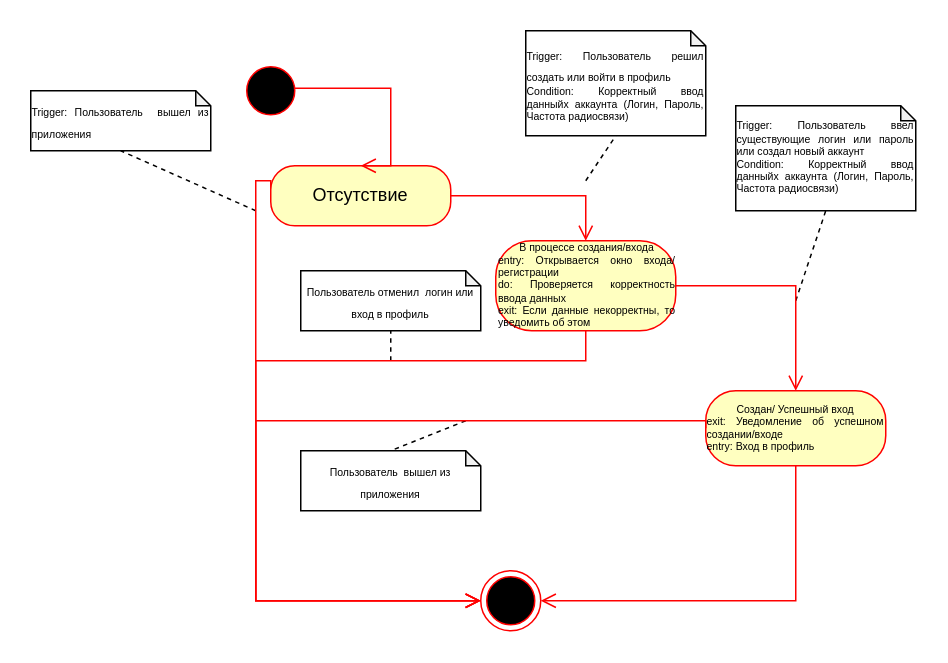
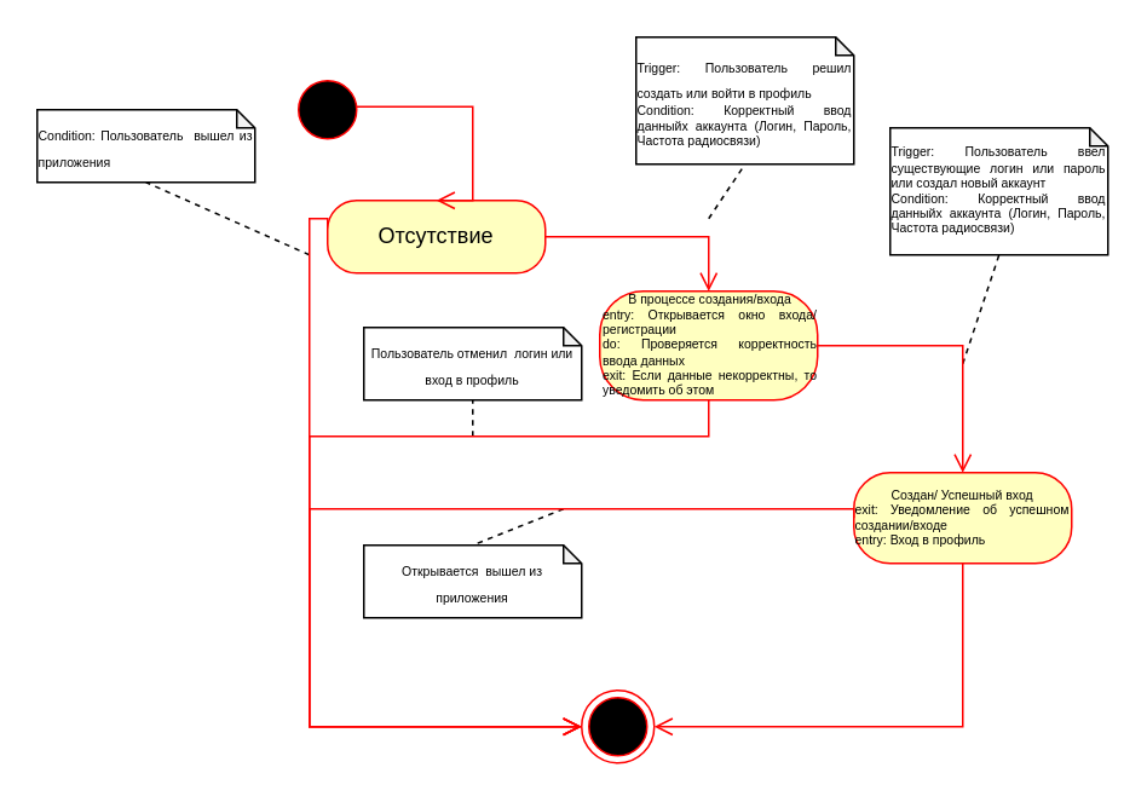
- <mxCell id="2" value="&lt;div style=&quot;text-align: justify;&quot;&gt;&lt;span style=&quot;font-size: 7px; background-color: initial;&quot;&gt;Trigger: Пользователь&amp;nbsp; вышел из приложения&lt;br&gt;&lt;/span&gt;&lt;/div&gt;" style="shape=note;whiteSpace=wrap;html=1;backgroundOutline=1;darkOpacity=0.05;strokeColor=default;align=center;verticalAlign=middle;fontFamily=Helvetica;fontSize=12;fontColor=default;fillColor=default;size=10;" parent="1" vertex="1"><mxGeometry x="20" y="60" width="120" height="40" as="geometry" /></mxCell>
+ <mxCell id="2" value="&lt;div style=&quot;text-align: justify;&quot;&gt;&lt;span style=&quot;font-size: 7px; background-color: initial;&quot;&gt;Condition: Пользователь&amp;nbsp; вышел из приложения&lt;br&gt;&lt;/span&gt;&lt;/div&gt;" style="shape=note;whiteSpace=wrap;html=1;backgroundOutline=1;darkOpacity=0.05;strokeColor=default;align=center;verticalAlign=middle;fontFamily=Helvetica;fontSize=12;fontColor=default;fillColor=default;size=10;" parent="1" vertex="1"><mxGeometry x="20" y="60" width="120" height="40" as="geometry" /></mxCell>
- <mxCell id="10" value="&lt;font style=&quot;font-size: 7px;&quot;&gt;Пользователь&amp;nbsp; вышел из приложения&lt;/font&gt;" style="shape=note;whiteSpace=wrap;html=1;backgroundOutline=1;darkOpacity=0.05;strokeColor=default;align=center;verticalAlign=middle;fontFamily=Helvetica;fontSize=12;fontColor=default;fillColor=default;size=10;" parent="1" vertex="1"><mxGeometry x="200" y="300" width="120" height="40" as="geometry" /></mxCell>
+ <mxCell id="10" value="&lt;font style=&quot;font-size: 7px;&quot;&gt;Открывается&amp;nbsp; вышел из приложения&lt;/font&gt;" style="shape=note;whiteSpace=wrap;html=1;backgroundOutline=1;darkOpacity=0.05;strokeColor=default;align=center;verticalAlign=middle;fontFamily=Helvetica;fontSize=12;fontColor=default;fillColor=default;size=10;" parent="1" vertex="1"><mxGeometry x="200" y="300" width="120" height="40" as="geometry" /></mxCell>
